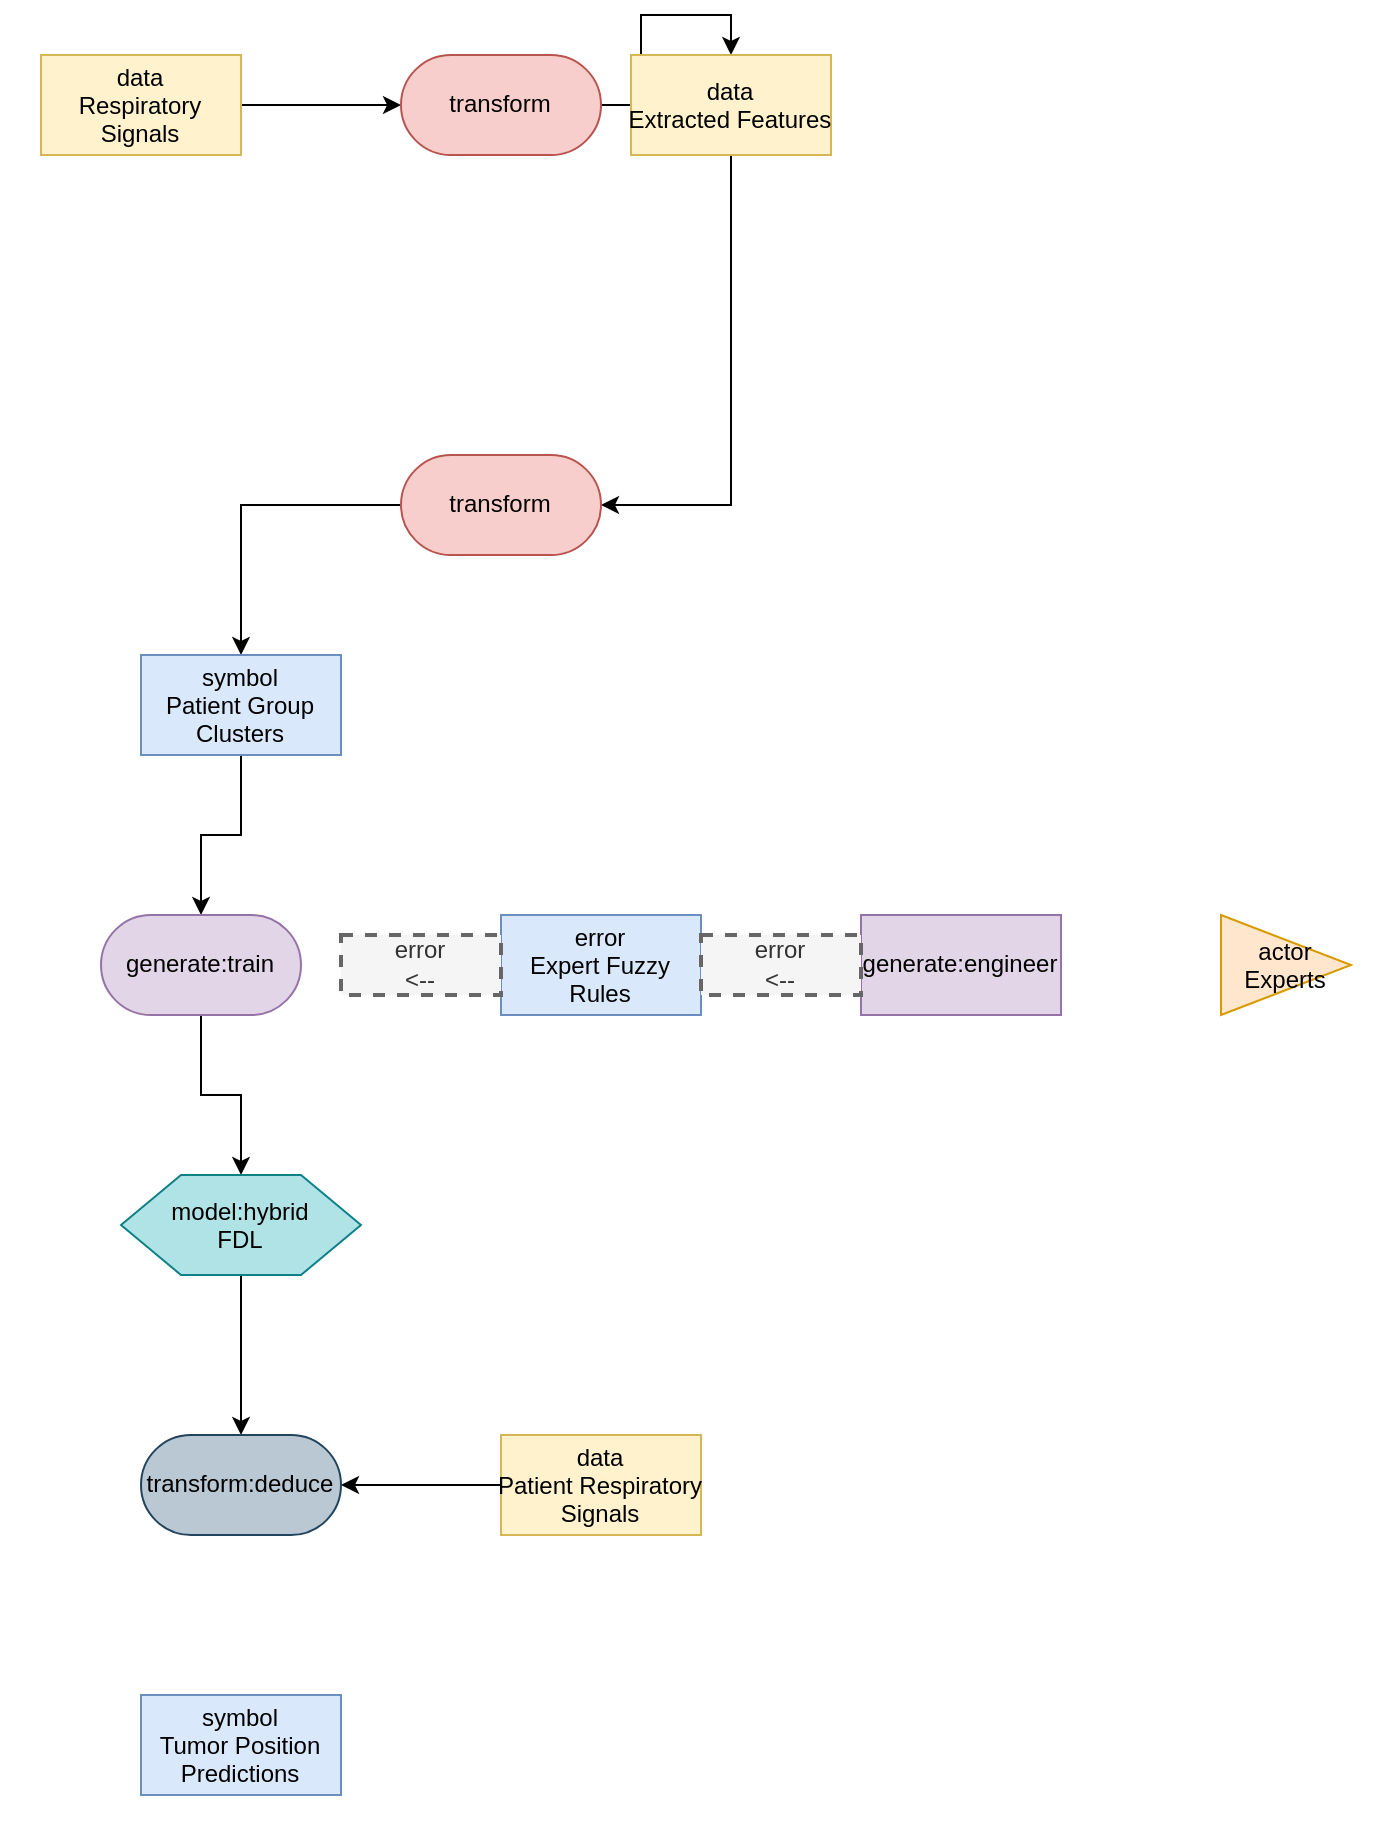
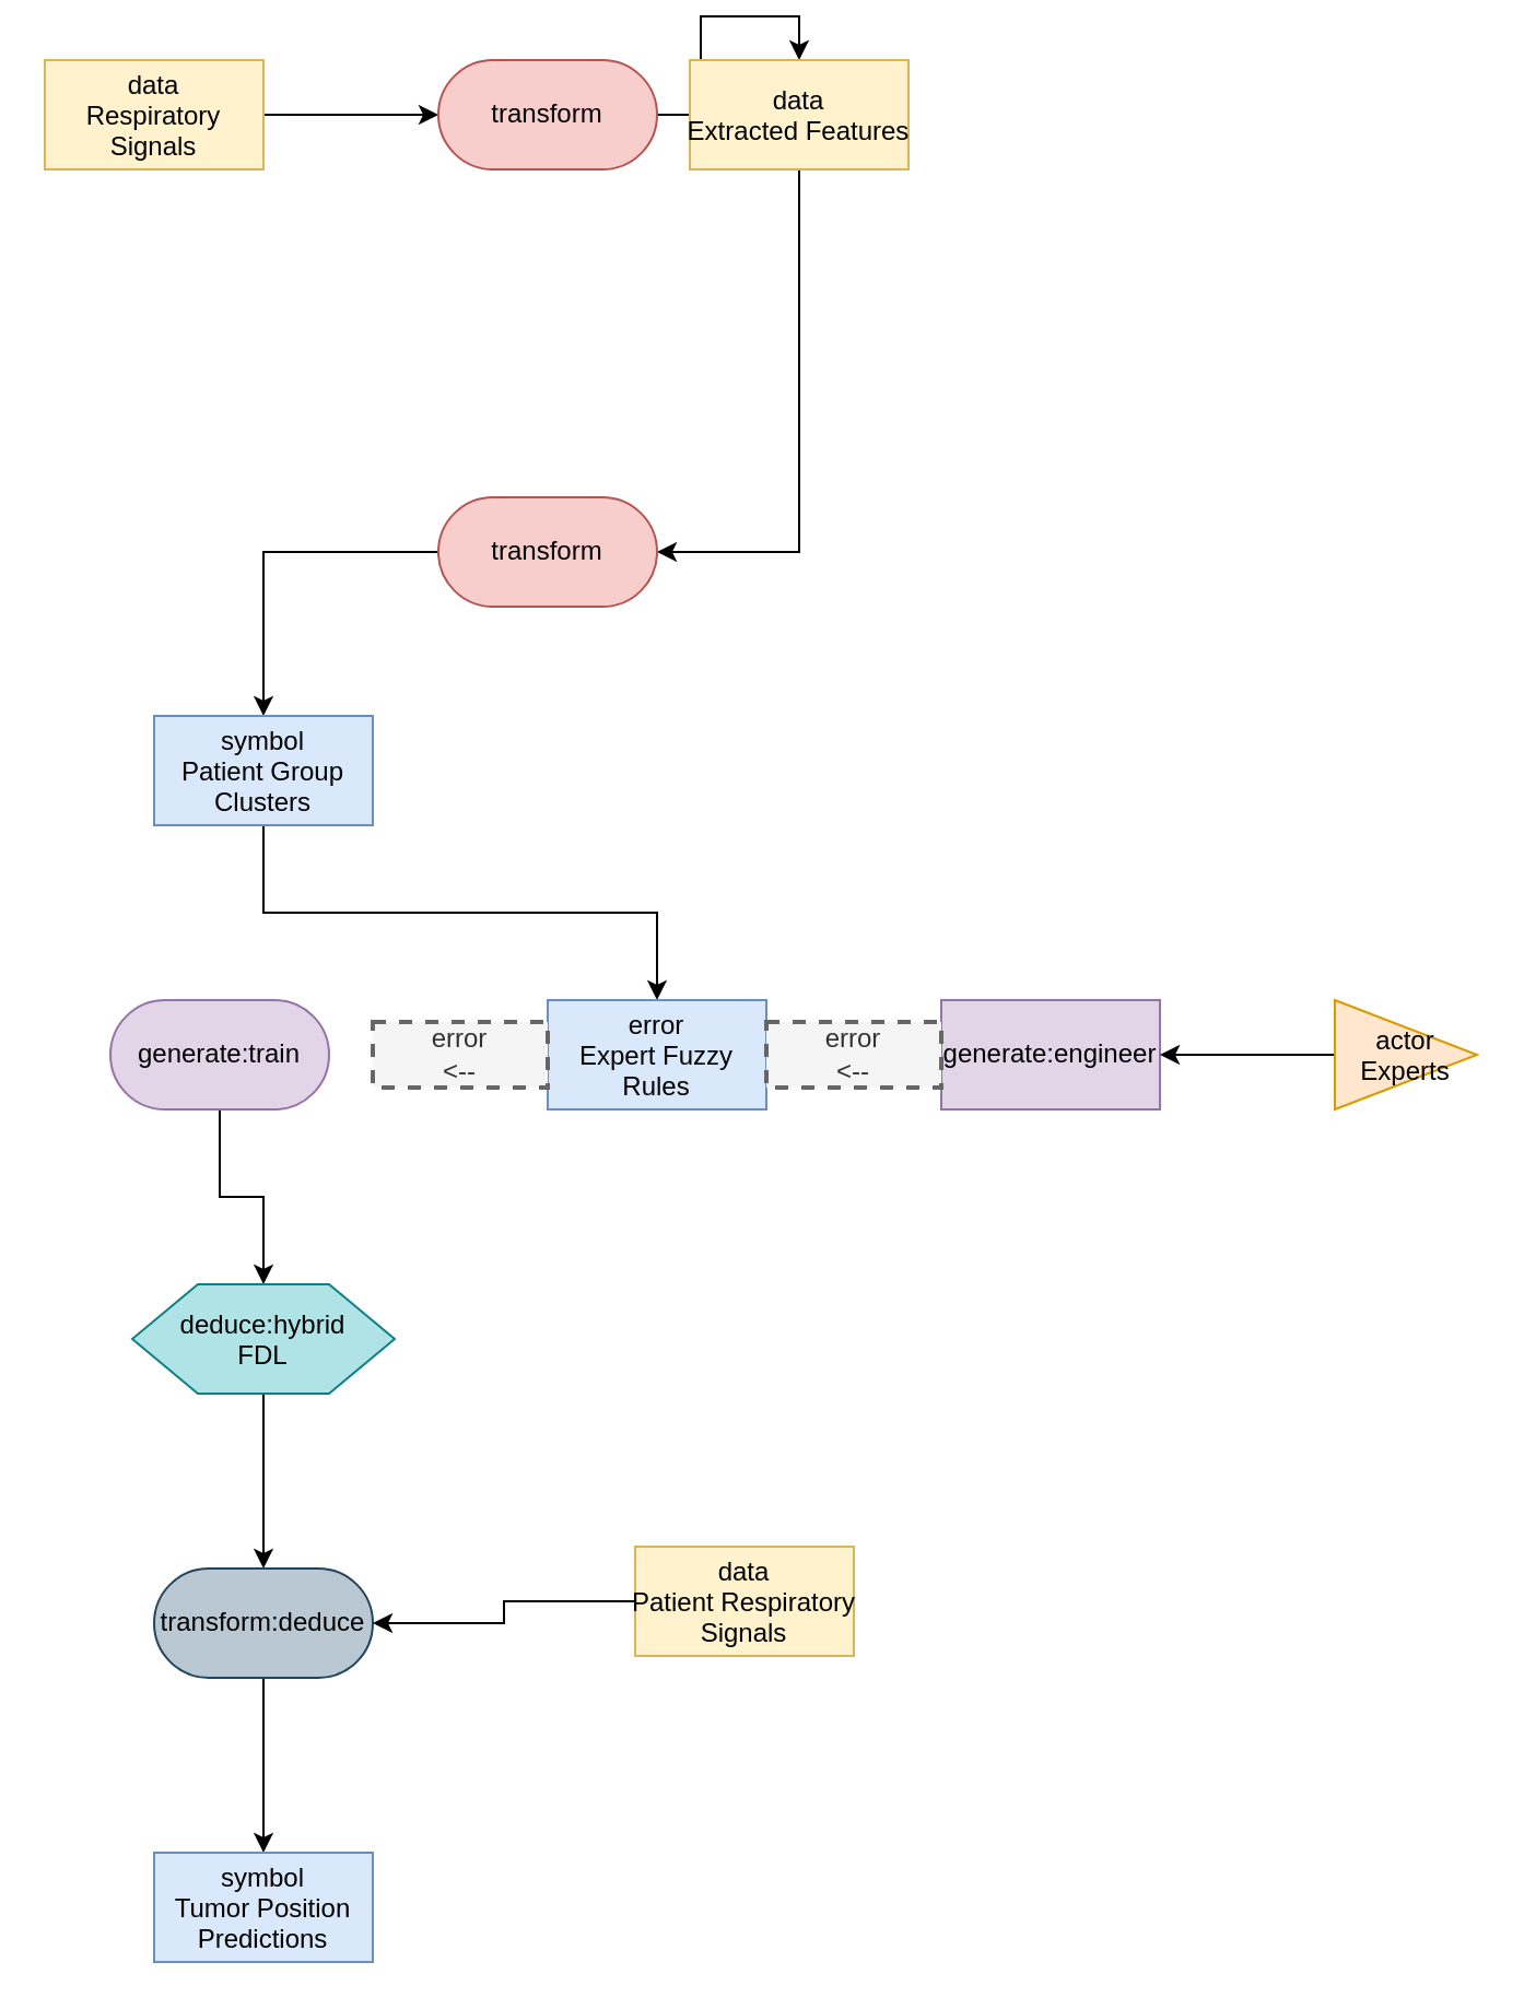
- <mxCell id="10" style="edgeStyle=orthogonalEdgeStyle;rounded=0;orthogonalLoop=1;jettySize=auto;html=1;exitX=0.5;exitY=1;exitDx=0;exitDy=0;entryX=0.5;entryY=0;entryDx=0;entryDy=0;" edge="1" parent="1" source="11" target="13"><mxGeometry relative="1" as="geometry" /></mxCell>
+ <mxCell id="10" style="edgeStyle=orthogonalEdgeStyle;rounded=0;orthogonalLoop=1;jettySize=auto;html=1;exitX=0.5;exitY=1;exitDx=0;exitDy=0;" edge="1" parent="1" source="11" target="14"><mxGeometry relative="1" as="geometry" /></mxCell>
+ <mxCell id="18" style="edgeStyle=orthogonalEdgeStyle;rounded=0;orthogonalLoop=1;jettySize=auto;html=1;entryX=1;entryY=0.5;entryDx=0;entryDy=0;" edge="1" parent="1" source="19" target="16"><mxGeometry relative="1" as="geometry" /></mxCell>
- <mxCell id="21" value="model:hybrid&#10;FDL" style="shape=hexagon;perimeter=hexagonPerimeter2;fillColor=#b0e3e6;strokeColor=#0e8088;" name="model" vertex="1" parent="1"><mxGeometry x="60" y="580" width="120" height="50" as="geometry" /></mxCell>
+ <mxCell id="21" value="deduce:hybrid&#10;FDL" style="shape=hexagon;perimeter=hexagonPerimeter2;fillColor=#b0e3e6;strokeColor=#0e8088;" name="model" vertex="1" parent="1"><mxGeometry x="60" y="580" width="120" height="50" as="geometry" /></mxCell>
- <mxCell id="25" value="data&#10;Patient Respiratory&#10;Signals" style="rectangle;fillColor=#fff2cc;strokeColor=#d6b656;" name="data" vertex="1" parent="1"><mxGeometry x="250" y="710" width="100" height="50" as="geometry" /></mxCell>
+ <mxCell id="25" value="data&#10;Patient Respiratory&#10;Signals" style="rectangle;fillColor=#fff2cc;strokeColor=#d6b656;" name="data" vertex="1" parent="1"><mxGeometry x="290" y="700" width="100" height="50" as="geometry" /></mxCell>
+ <mxCell id="22" style="edgeStyle=orthogonalEdgeStyle;rounded=0;orthogonalLoop=1;jettySize=auto;html=1;entryX=0.5;entryY=0;entryDx=0;entryDy=0;" edge="1" parent="1" source="23" target="26"><mxGeometry relative="1" as="geometry" /></mxCell>
